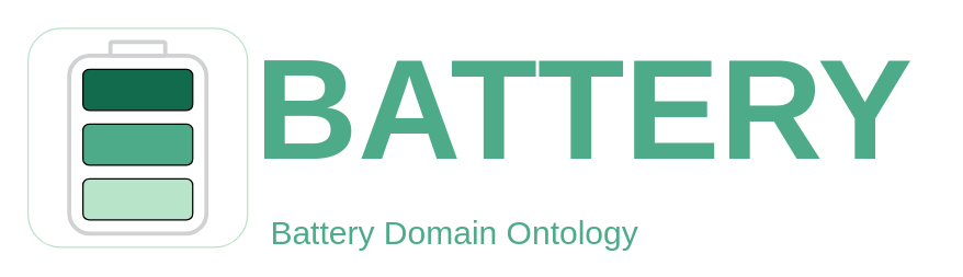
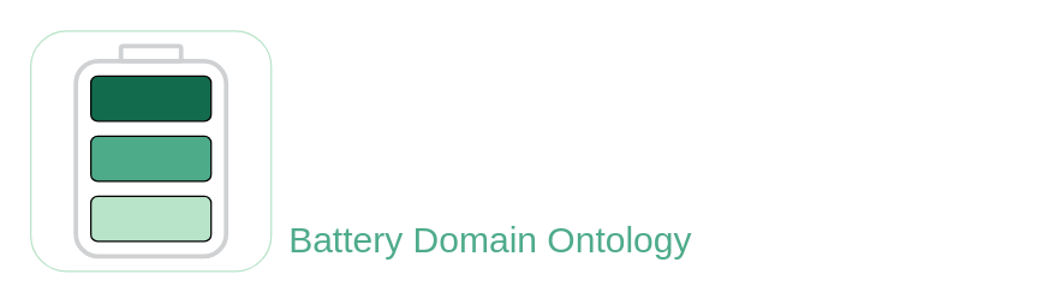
- <mxCell id="2" value="&lt;font color=&quot;#4eab8a&quot; style=&quot;font-size: 104px;&quot;&gt;BATTERY&lt;/font&gt;" style="text;strokeColor=none;fillColor=none;html=1;fontSize=24;fontStyle=1;verticalAlign=middle;align=center;" parent="1" vertex="1"><mxGeometry x="180" y="20" width="490" height="120" as="geometry" /></mxCell>
- <mxCell id="3" value="&lt;span style=&quot;font-weight: normal;&quot;&gt;&lt;font color=&quot;#4eab8a&quot;&gt;Battery Domain Ontology&lt;/font&gt;&lt;/span&gt;" style="text;strokeColor=none;fillColor=none;html=1;fontSize=24;fontStyle=1;verticalAlign=middle;align=left;" parent="1" vertex="1"><mxGeometry x="195" y="150" width="490" height="40" as="geometry" /></mxCell>
+ <mxCell id="3" value="&lt;span style=&quot;font-weight: normal;&quot;&gt;&lt;font color=&quot;#4eab8a&quot;&gt;Battery Domain Ontology&lt;/font&gt;&lt;/span&gt;" style="text;strokeColor=none;fillColor=none;html=1;fontSize=24;fontStyle=1;verticalAlign=middle;align=left;" parent="1" vertex="1"><mxGeometry x="190" y="140" width="490" height="40" as="geometry" /></mxCell>
